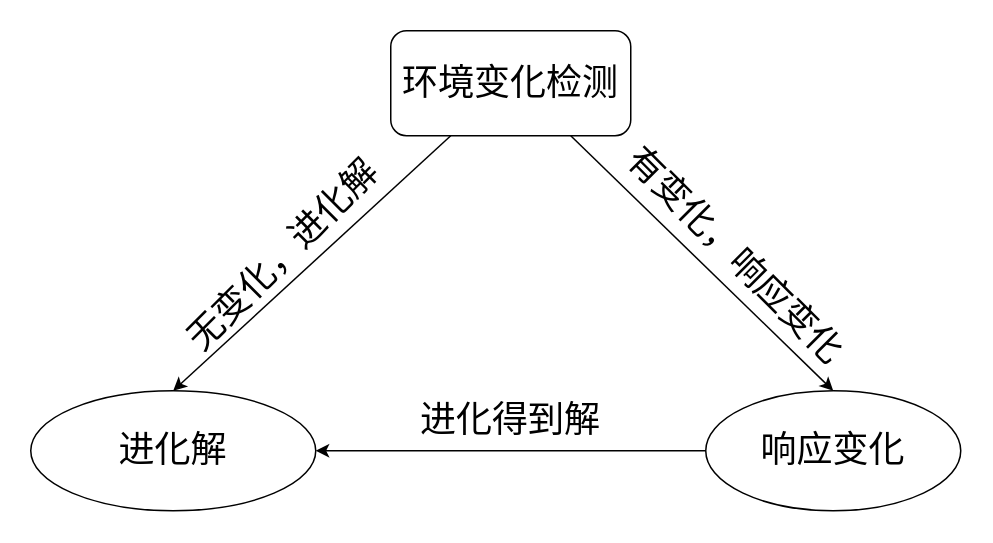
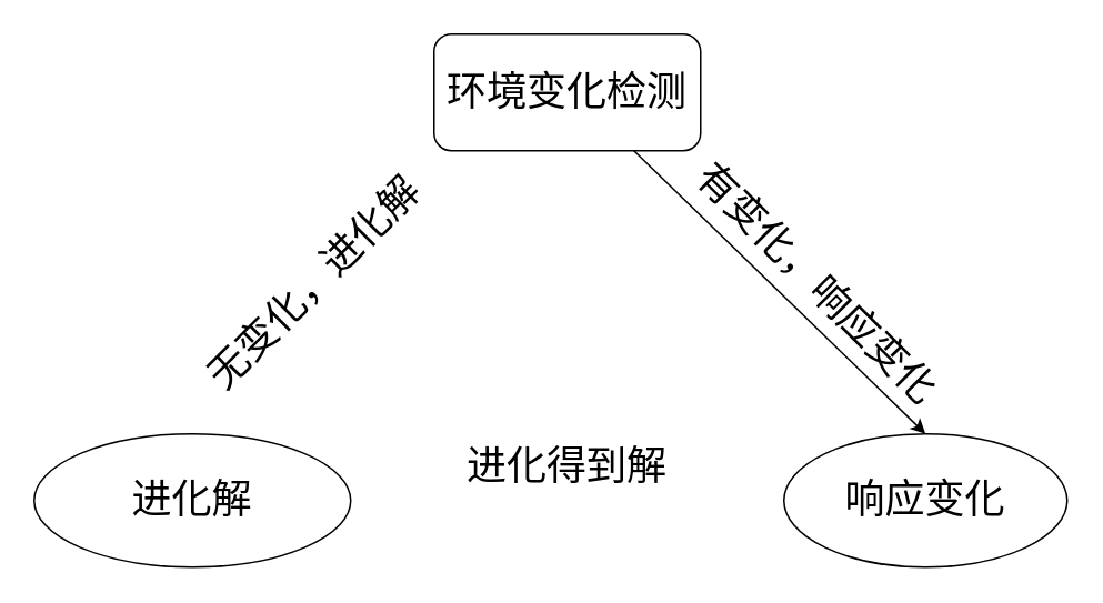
- <mxCell id="5" value="" style="endArrow=classic;html=1;entryX=0.5;entryY=0;entryDx=0;entryDy=0;exitX=0.25;exitY=1;exitDx=0;exitDy=0;" edge="1" parent="1" source="2" target="3"><mxGeometry width="50" height="50" relative="1" as="geometry"><mxPoint x="200" y="170" as="sourcePoint" /><mxPoint x="280" y="180" as="targetPoint" /></mxGeometry></mxCell>
- <mxCell id="7" value="" style="endArrow=classic;html=1;entryX=1;entryY=0.5;entryDx=0;entryDy=0;exitX=0;exitY=0.5;exitDx=0;exitDy=0;" edge="1" parent="1" source="4" target="3"><mxGeometry width="50" height="50" relative="1" as="geometry"><mxPoint x="230" y="230" as="sourcePoint" /><mxPoint x="280" y="180" as="targetPoint" /></mxGeometry></mxCell>
